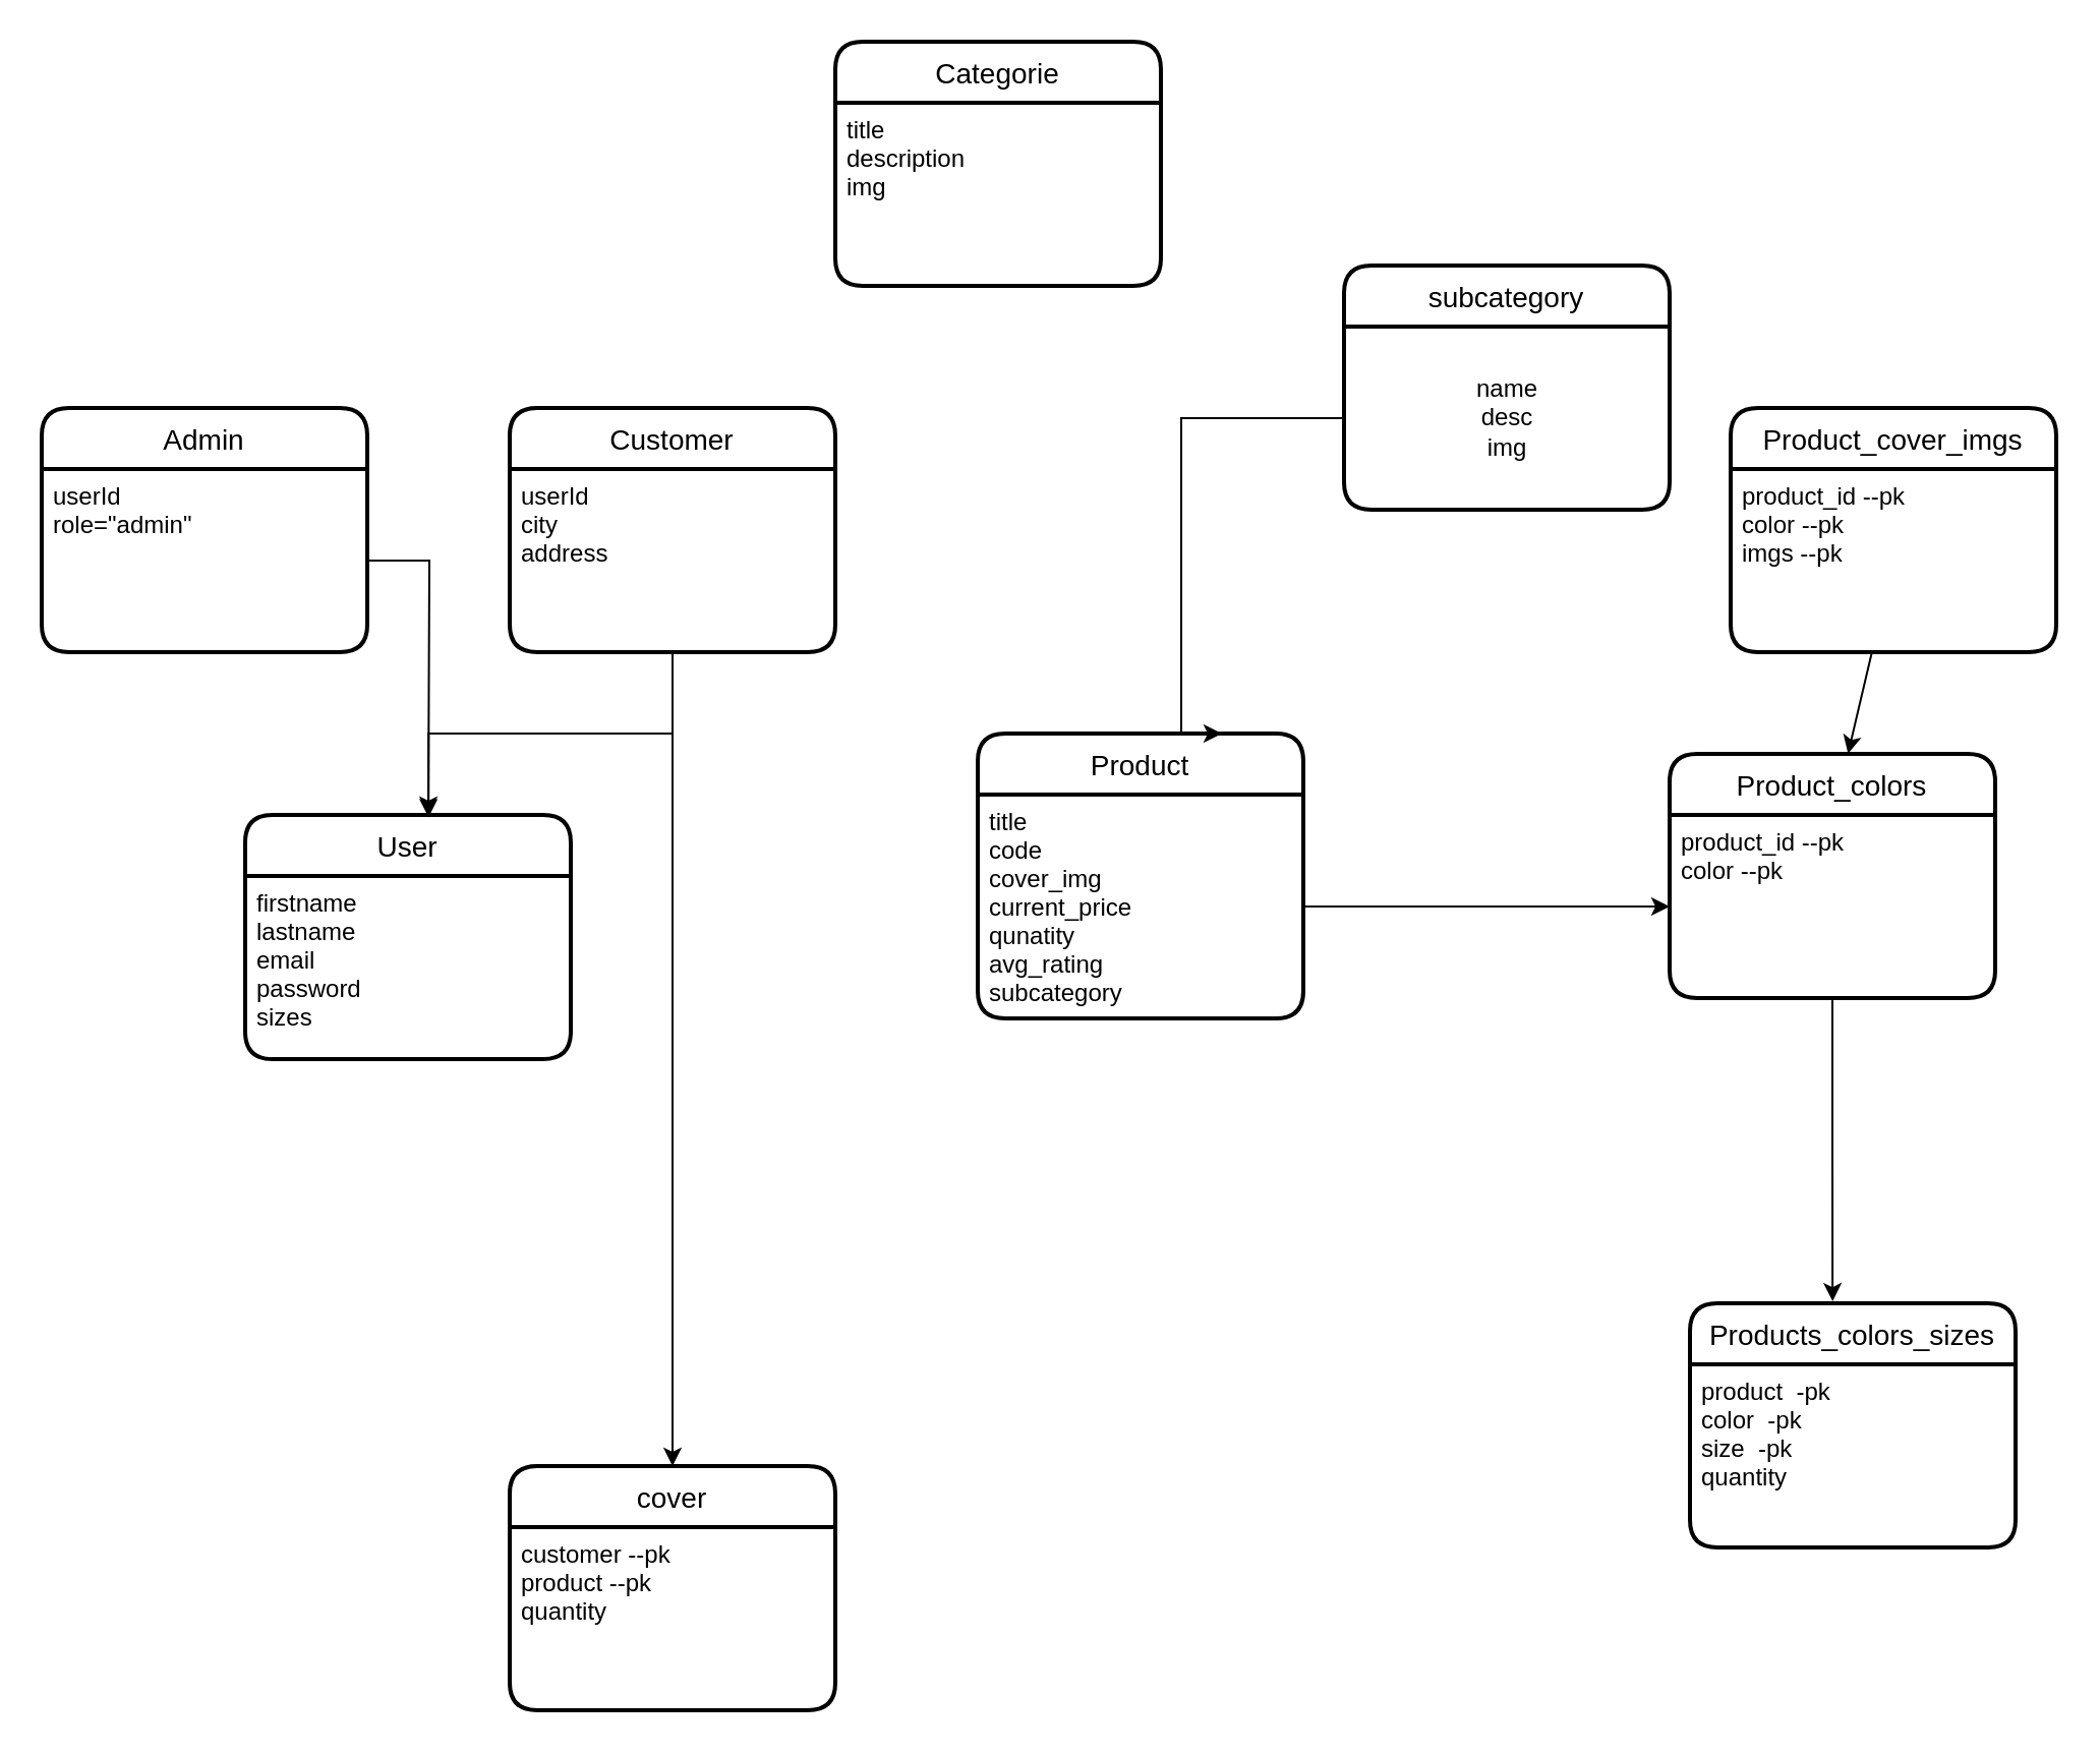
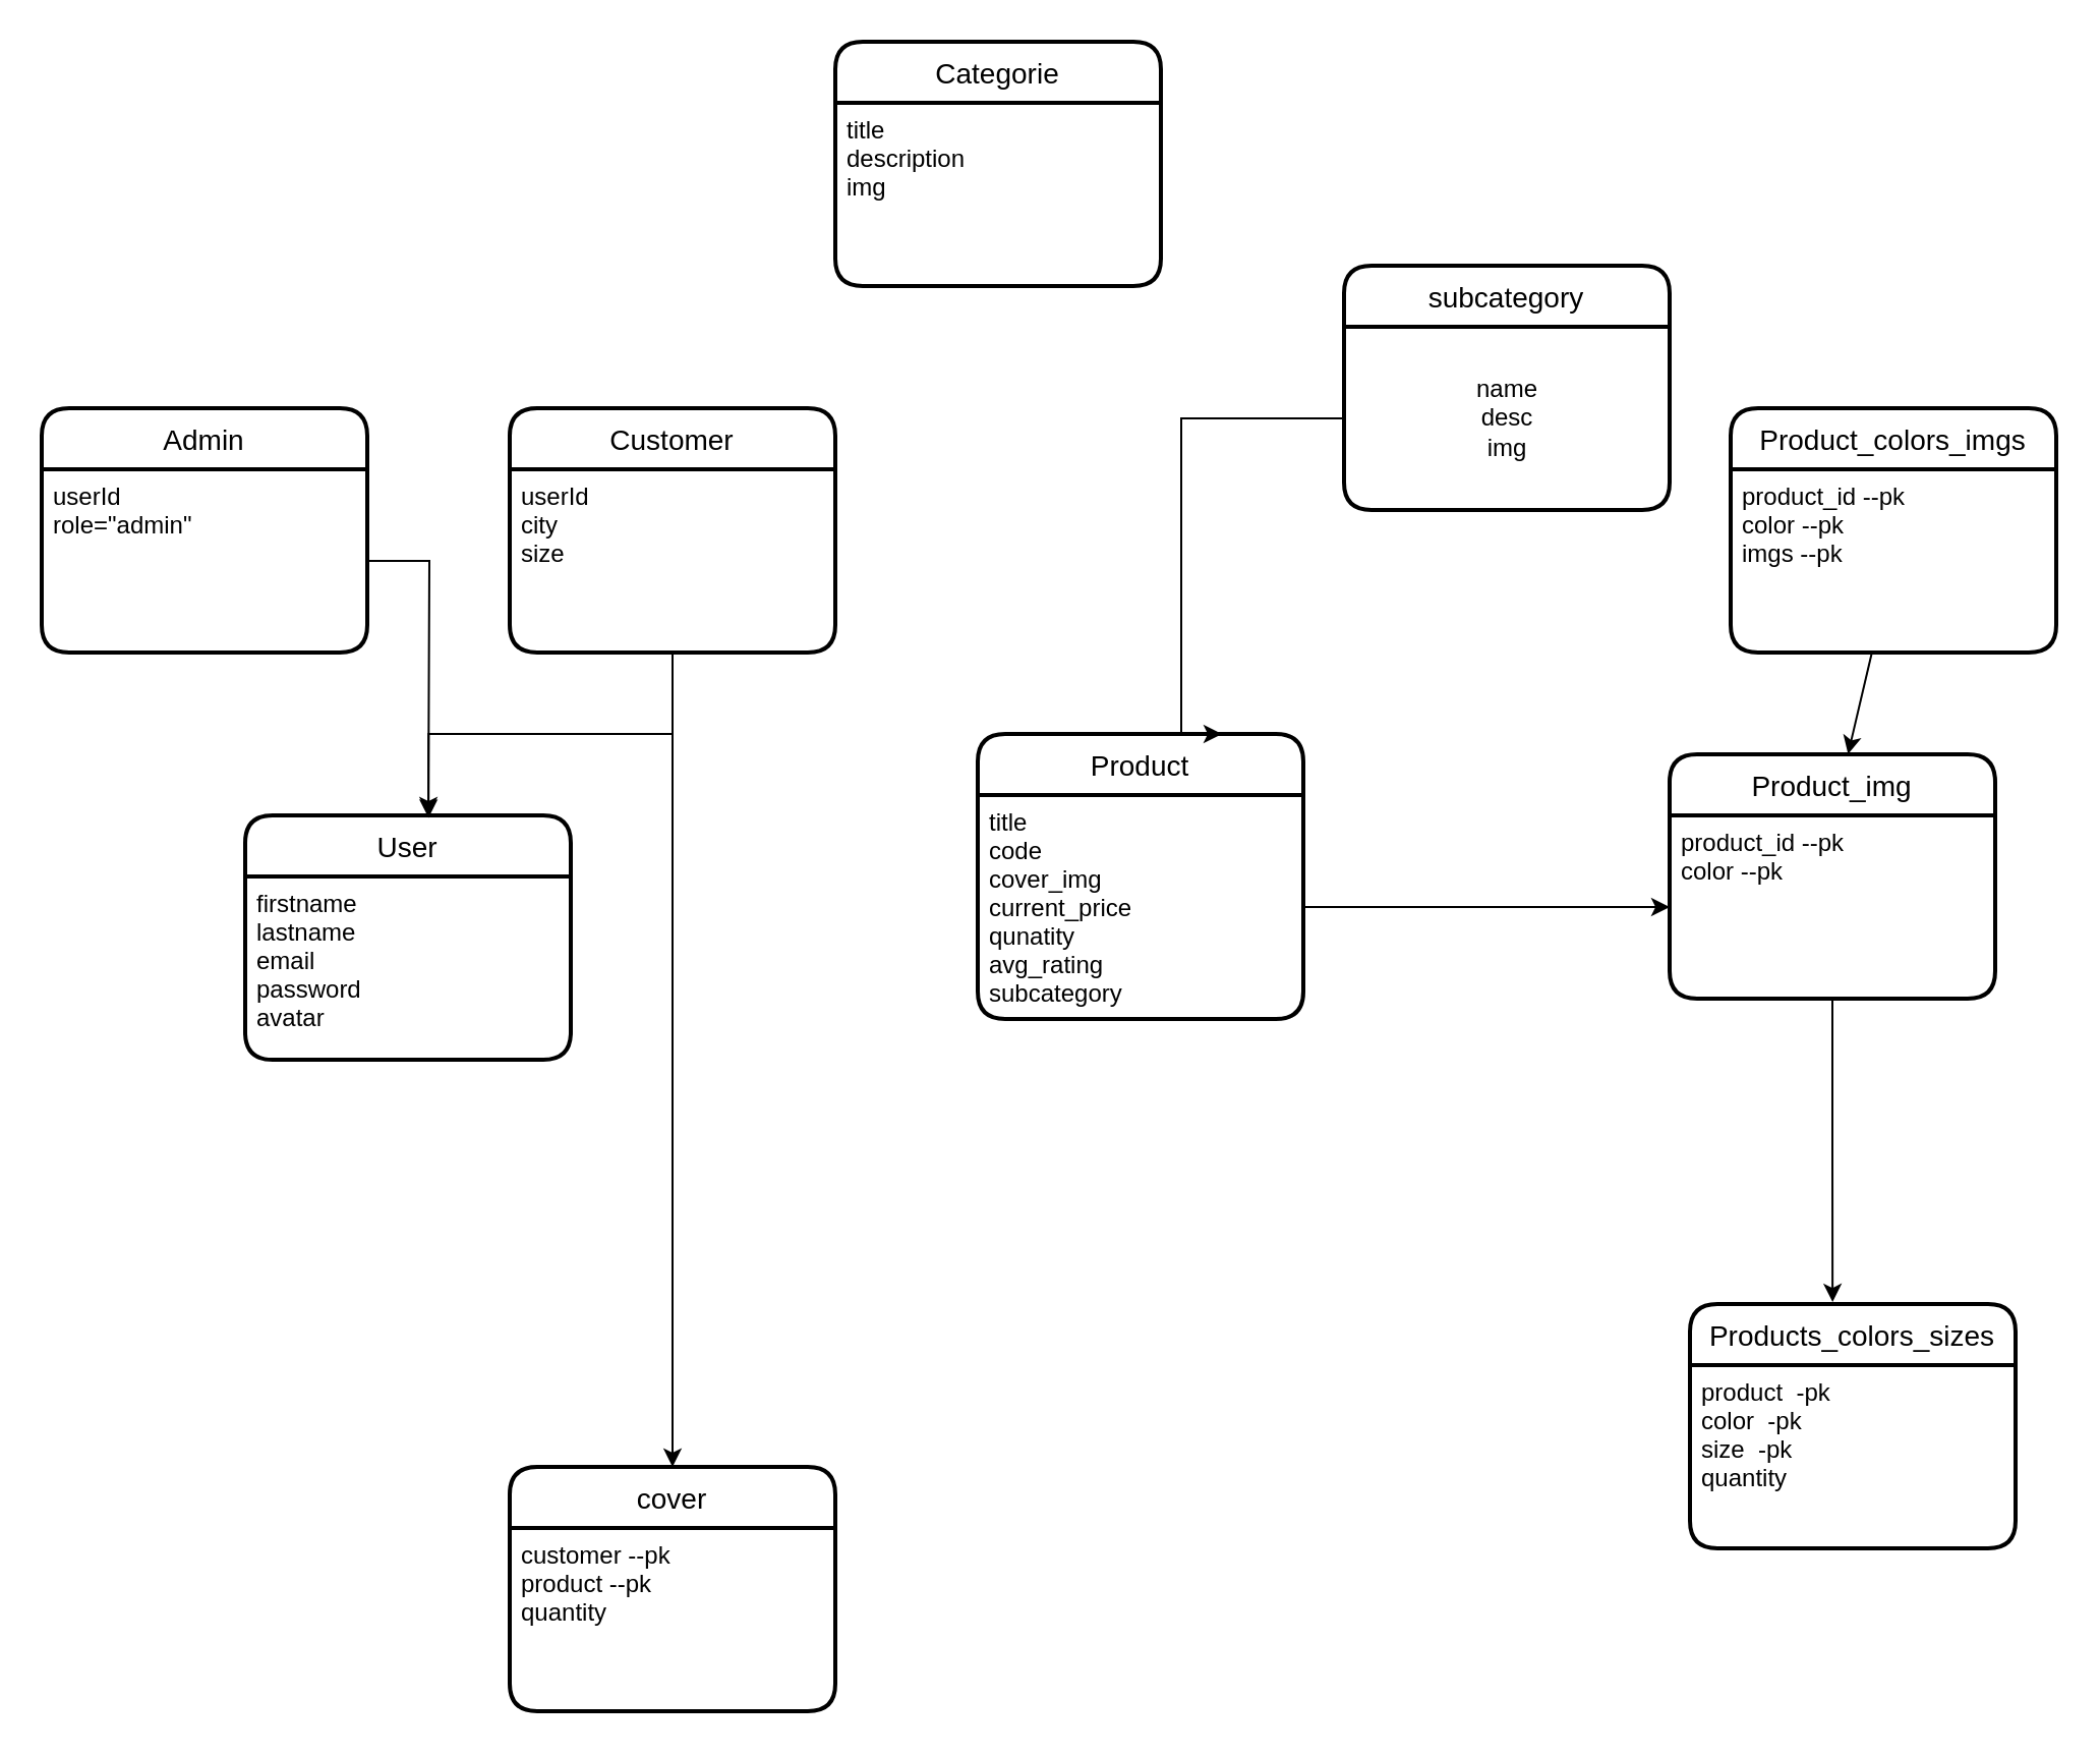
- <mxCell id="26" value="Product_cover_imgs" style="swimlane;childLayout=stackLayout;horizontal=1;startSize=30;horizontalStack=0;rounded=1;fontSize=14;fontStyle=0;strokeWidth=2;resizeParent=0;resizeLast=1;shadow=0;dashed=0;align=center;" vertex="1" parent="1"><mxGeometry x="850" y="200" width="160" height="120" as="geometry" /></mxCell>
+ <mxCell id="26" value="Product_colors_imgs" style="swimlane;childLayout=stackLayout;horizontal=1;startSize=30;horizontalStack=0;rounded=1;fontSize=14;fontStyle=0;strokeWidth=2;resizeParent=0;resizeLast=1;shadow=0;dashed=0;align=center;" vertex="1" parent="1"><mxGeometry x="850" y="200" width="160" height="120" as="geometry" /></mxCell>
- <mxCell id="19" value="userId&#10;city&#10;address&#10;" style="align=left;strokeColor=none;fillColor=none;spacingLeft=4;fontSize=12;verticalAlign=top;resizable=0;rotatable=0;part=1;" parent="18" vertex="1"><mxGeometry y="30" width="160" height="90" as="geometry" /></mxCell>
+ <mxCell id="19" value="userId&#10;city&#10;size&#10;" style="align=left;strokeColor=none;fillColor=none;spacingLeft=4;fontSize=12;verticalAlign=top;resizable=0;rotatable=0;part=1;" parent="18" vertex="1"><mxGeometry y="30" width="160" height="90" as="geometry" /></mxCell>
- <mxCell id="6" value="Product_colors" style="swimlane;childLayout=stackLayout;horizontal=1;startSize=30;horizontalStack=0;rounded=1;fontSize=14;fontStyle=0;strokeWidth=2;resizeParent=0;resizeLast=1;shadow=0;dashed=0;align=center;" parent="1" vertex="1"><mxGeometry x="820" y="370" width="160" height="120" as="geometry" /></mxCell>
+ <mxCell id="6" value="Product_img" style="swimlane;childLayout=stackLayout;horizontal=1;startSize=30;horizontalStack=0;rounded=1;fontSize=14;fontStyle=0;strokeWidth=2;resizeParent=0;resizeLast=1;shadow=0;dashed=0;align=center;" parent="1" vertex="1"><mxGeometry x="820" y="370" width="160" height="120" as="geometry" /></mxCell>
- <mxCell id="3" value="firstname&#10;lastname&#10;email&#10;password&#10;sizes" style="align=left;strokeColor=none;fillColor=none;spacingLeft=4;fontSize=12;verticalAlign=top;resizable=0;rotatable=0;part=1;" parent="2" vertex="1"><mxGeometry y="30" width="160" height="90" as="geometry" /></mxCell>
+ <mxCell id="3" value="firstname&#10;lastname&#10;email&#10;password&#10;avatar" style="align=left;strokeColor=none;fillColor=none;spacingLeft=4;fontSize=12;verticalAlign=top;resizable=0;rotatable=0;part=1;" parent="2" vertex="1"><mxGeometry y="30" width="160" height="90" as="geometry" /></mxCell>
